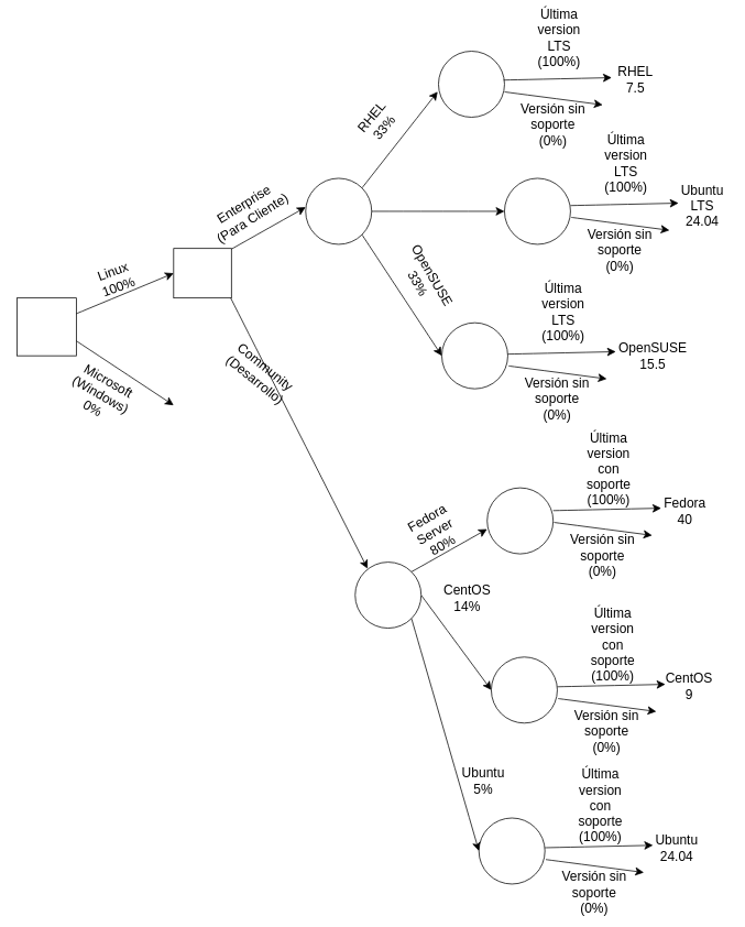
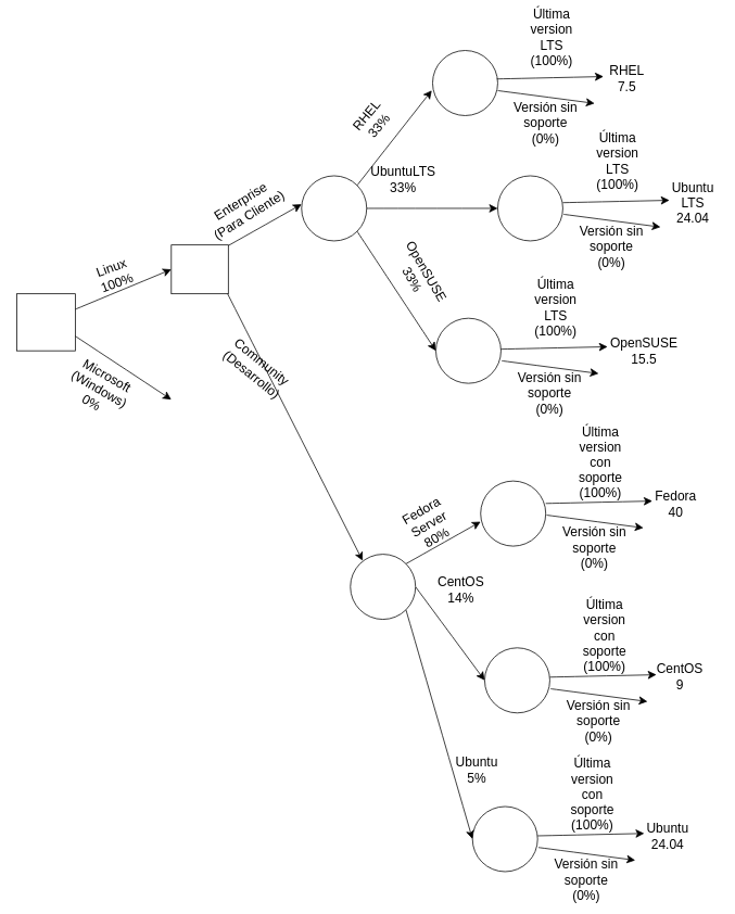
+ <mxCell id="21" value="UbuntuLTS&lt;div&gt;33%&lt;/div&gt;" style="text;strokeColor=none;fillColor=none;html=1;align=center;verticalAlign=middle;whiteSpace=wrap;rounded=0;fontSize=16;" parent="1" vertex="1"><mxGeometry x="450" y="200" width="90" height="40" as="geometry" /></mxCell>
